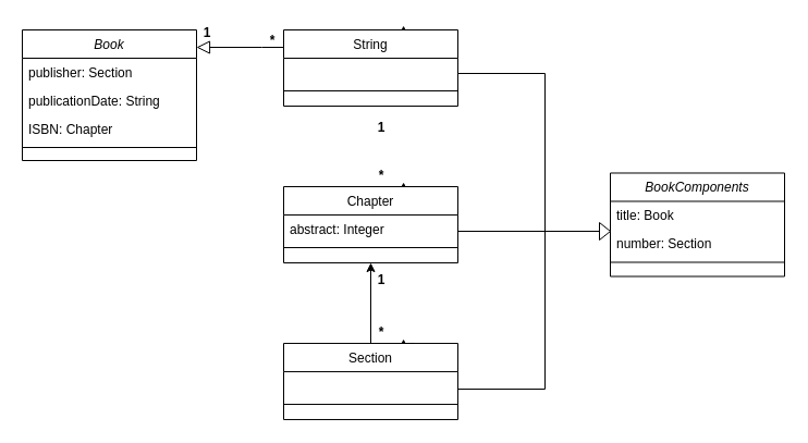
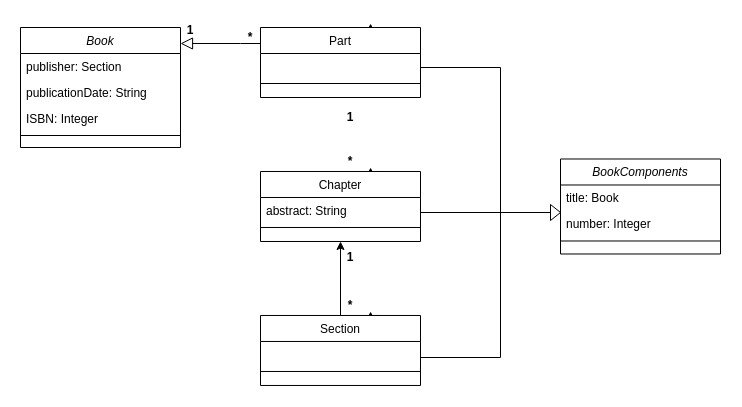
- <mxCell id="23" value="String&#10;" style="swimlane;fontStyle=0;align=center;verticalAlign=top;childLayout=stackLayout;horizontal=1;startSize=26;horizontalStack=0;resizeParent=1;resizeLast=0;collapsible=1;marginBottom=0;rounded=0;shadow=0;strokeWidth=1;" vertex="1" parent="1"><mxGeometry x="260" y="27" width="160" height="70" as="geometry"><mxRectangle x="340" y="380" width="170" height="26" as="alternateBounds" /></mxGeometry></mxCell>
+ <mxCell id="23" value="Part&#10;" style="swimlane;fontStyle=0;align=center;verticalAlign=top;childLayout=stackLayout;horizontal=1;startSize=26;horizontalStack=0;resizeParent=1;resizeLast=0;collapsible=1;marginBottom=0;rounded=0;shadow=0;strokeWidth=1;" vertex="1" parent="1"><mxGeometry x="260" y="27" width="160" height="70" as="geometry"><mxRectangle x="340" y="380" width="170" height="26" as="alternateBounds" /></mxGeometry></mxCell>
- <mxCell id="18" value="ISBN: Chapter" style="text;align=left;verticalAlign=top;spacingLeft=4;spacingRight=4;overflow=hidden;rotatable=0;points=[[0,0.5],[1,0.5]];portConstraint=eastwest;rounded=0;shadow=0;html=0;" vertex="1" parent="15"><mxGeometry y="78" width="160" height="26" as="geometry" /></mxCell>
+ <mxCell id="18" value="ISBN: Integer" style="text;align=left;verticalAlign=top;spacingLeft=4;spacingRight=4;overflow=hidden;rotatable=0;points=[[0,0.5],[1,0.5]];portConstraint=eastwest;rounded=0;shadow=0;html=0;" vertex="1" parent="15"><mxGeometry y="78" width="160" height="26" as="geometry" /></mxCell>
- <mxCell id="21" value="abstract: Integer&#10;" style="text;align=left;verticalAlign=top;spacingLeft=4;spacingRight=4;overflow=hidden;rotatable=0;points=[[0,0.5],[1,0.5]];portConstraint=eastwest;" vertex="1" parent="20"><mxGeometry y="26" width="160" height="26" as="geometry" /></mxCell>
+ <mxCell id="21" value="abstract: String&#10;" style="text;align=left;verticalAlign=top;spacingLeft=4;spacingRight=4;overflow=hidden;rotatable=0;points=[[0,0.5],[1,0.5]];portConstraint=eastwest;" vertex="1" parent="20"><mxGeometry y="26" width="160" height="26" as="geometry" /></mxCell>
- <mxCell id="31" value="number: Section" style="text;align=left;verticalAlign=top;spacingLeft=4;spacingRight=4;overflow=hidden;rotatable=0;points=[[0,0.5],[1,0.5]];portConstraint=eastwest;rounded=0;shadow=0;html=0;" vertex="1" parent="29"><mxGeometry y="52" width="160" height="26" as="geometry" /></mxCell>
+ <mxCell id="31" value="number: Integer" style="text;align=left;verticalAlign=top;spacingLeft=4;spacingRight=4;overflow=hidden;rotatable=0;points=[[0,0.5],[1,0.5]];portConstraint=eastwest;rounded=0;shadow=0;html=0;" vertex="1" parent="29"><mxGeometry y="52" width="160" height="26" as="geometry" /></mxCell>
